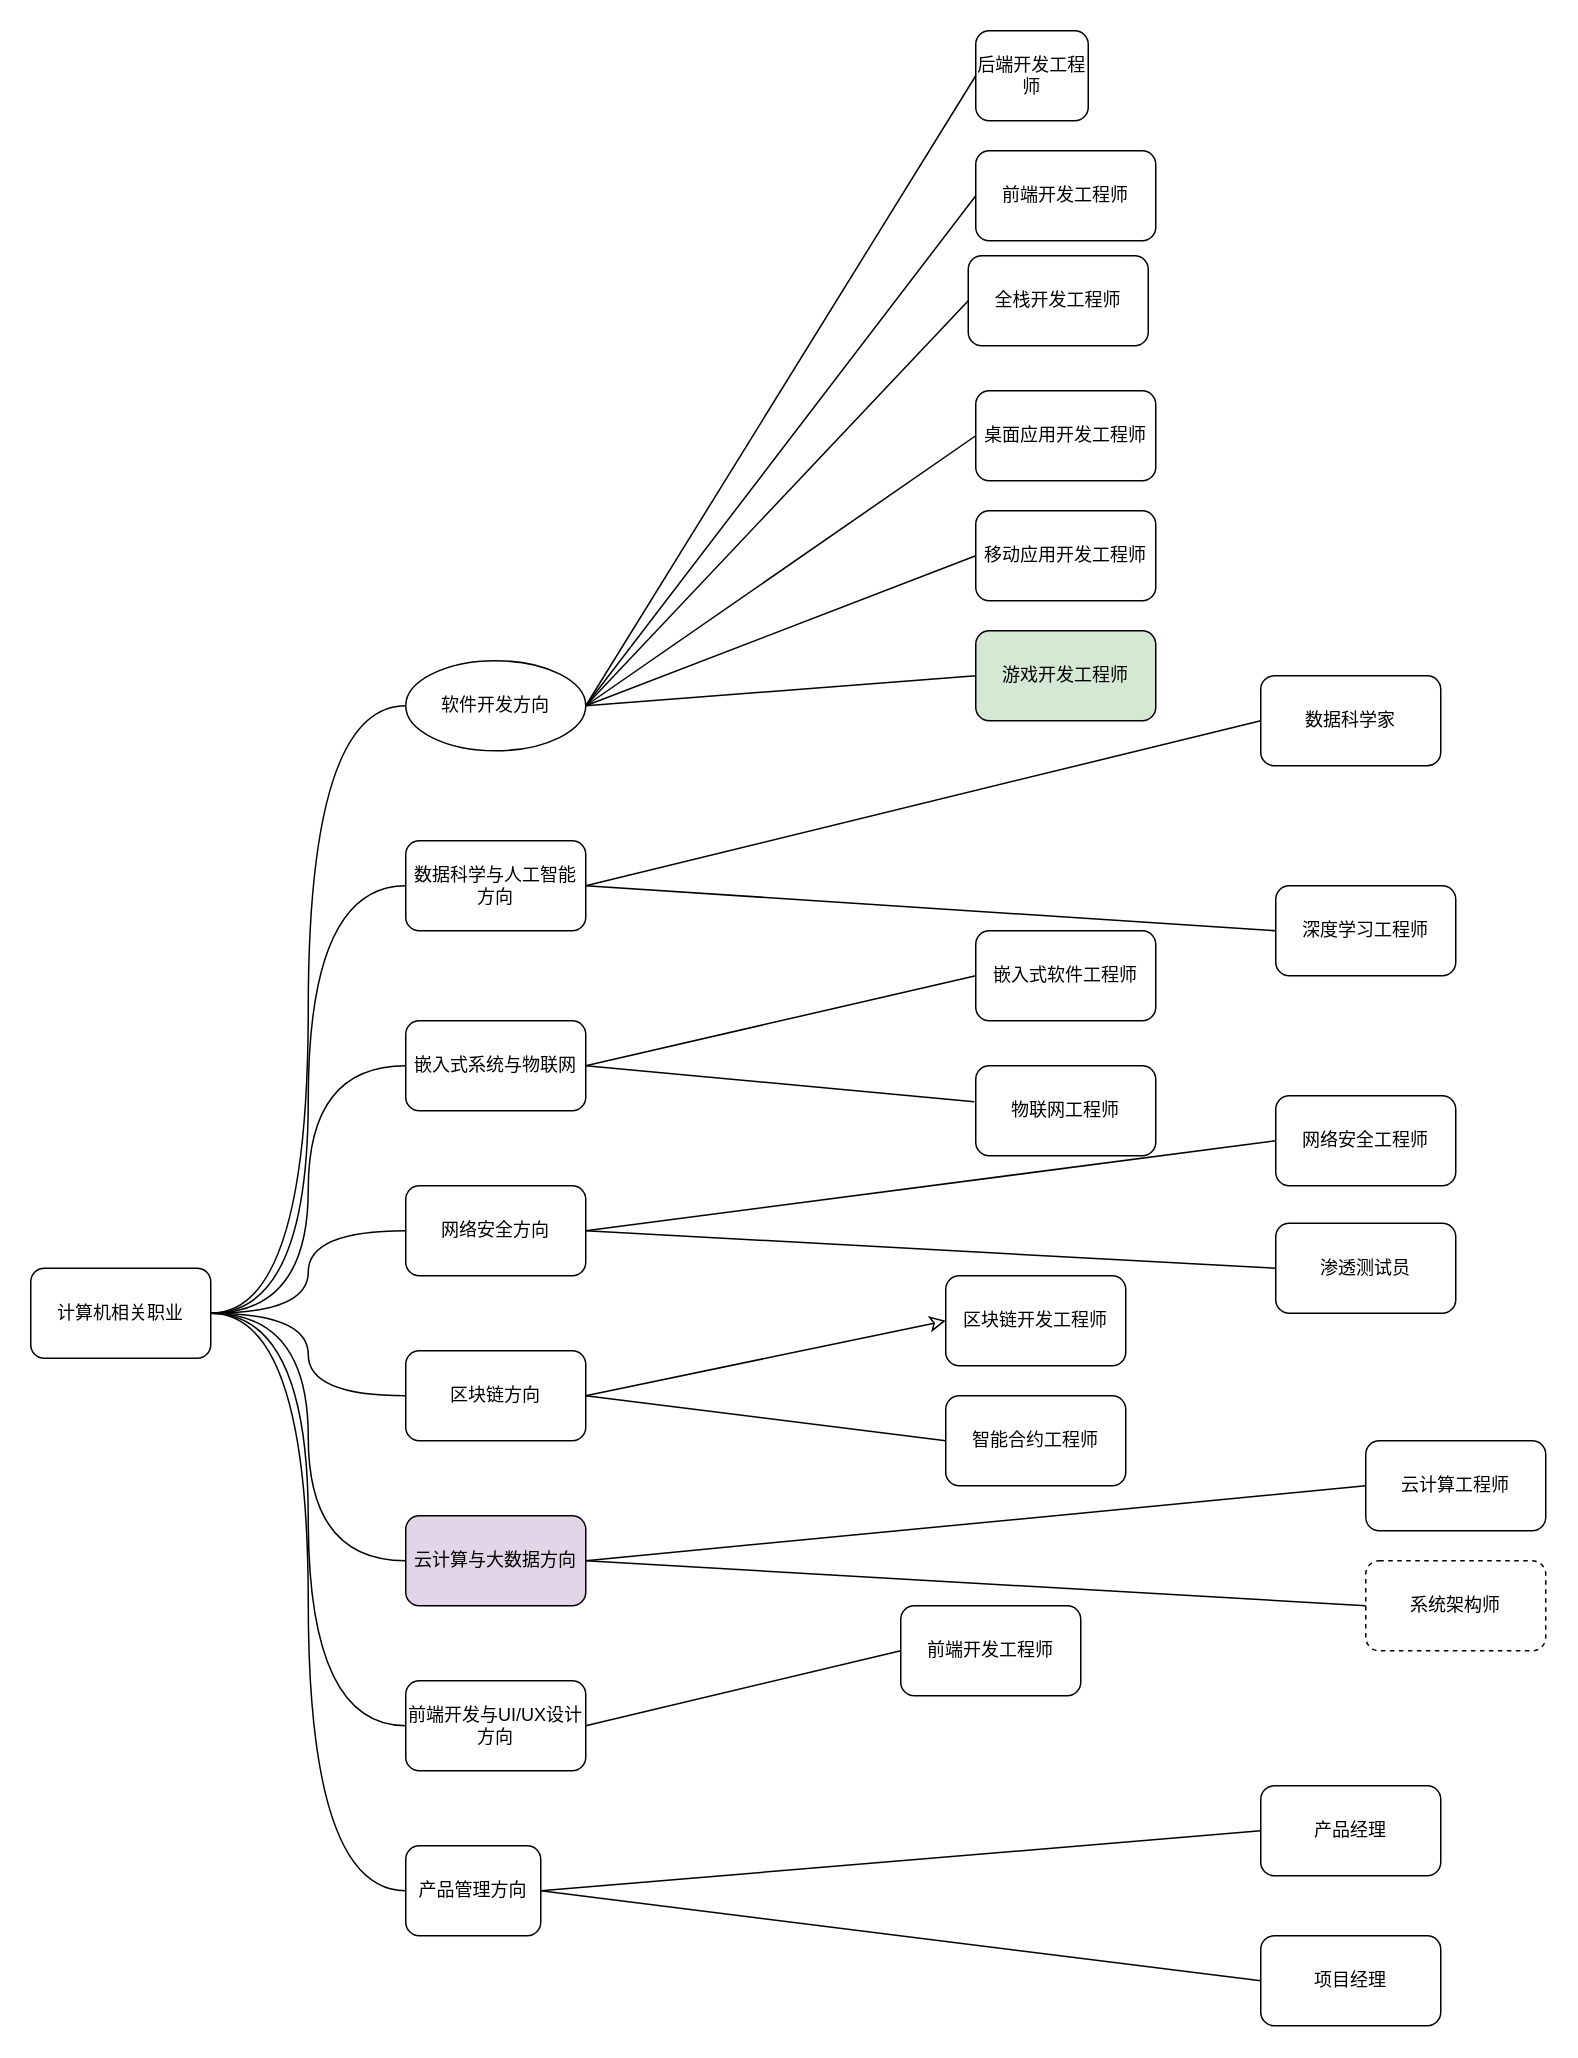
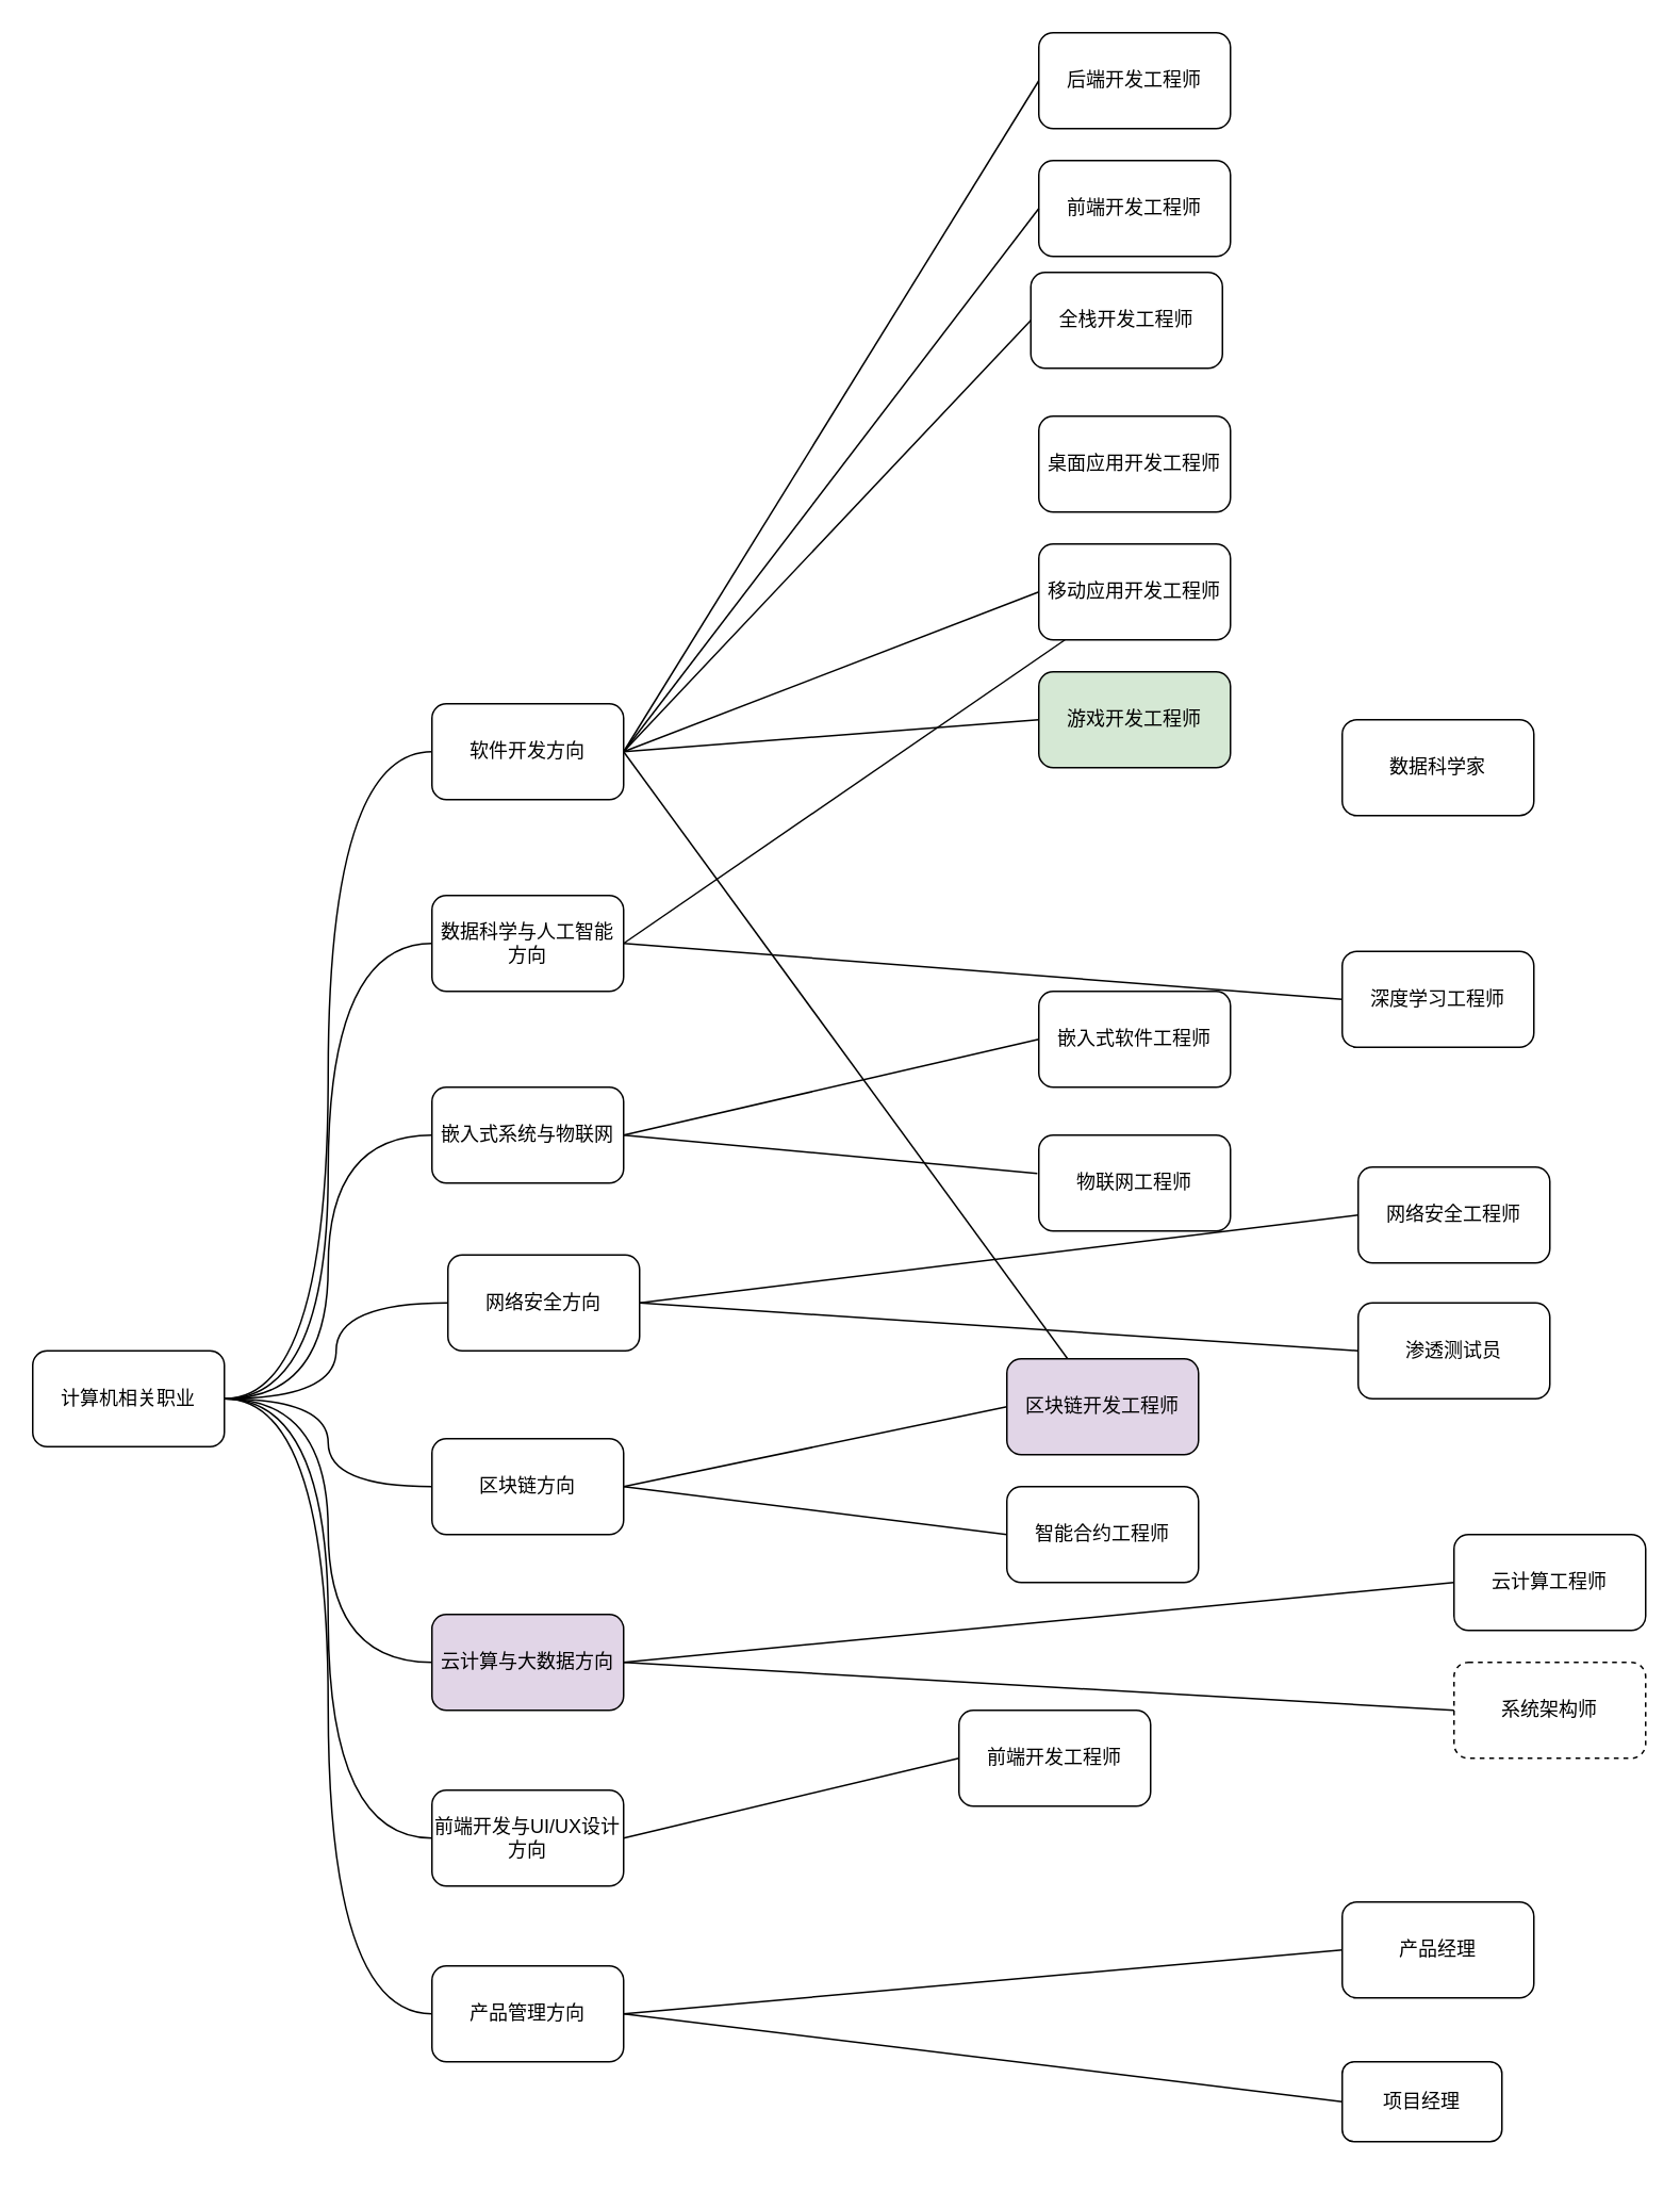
- <mxCell id="20" value="后端开发工程师" style="rounded=1;whiteSpace=wrap;html=1;" vertex="1" parent="1"><mxGeometry x="650" y="20" width="75" height="60" as="geometry" /></mxCell>
+ <mxCell id="20" value="后端开发工程师" style="rounded=1;whiteSpace=wrap;html=1;" vertex="1" parent="1"><mxGeometry x="650" y="20" width="120" height="60" as="geometry" /></mxCell>
- <mxCell id="27" style="edgeStyle=none;curved=1;rounded=0;orthogonalLoop=1;jettySize=auto;html=1;exitX=1;exitY=0.5;exitDx=0;exitDy=0;entryX=0;entryY=0.5;entryDx=0;entryDy=0;fontSize=12;startSize=8;endSize=8;endArrow=none;endFill=0;" edge="1" parent="1" source="5" target="23"><mxGeometry relative="1" as="geometry"><mxPoint x="410" y="490" as="sourcePoint" /><mxPoint x="670" y="70" as="targetPoint" /></mxGeometry></mxCell>
+ <mxCell id="27" style="edgeStyle=none;curved=1;rounded=0;orthogonalLoop=1;jettySize=auto;html=1;exitX=1;exitY=0.5;exitDx=0;exitDy=0;fontSize=12;startSize=8;endSize=8;endArrow=none;endFill=0;" edge="1" parent="1" source="5" target="43"><mxGeometry relative="1" as="geometry"><mxPoint x="410" y="490" as="sourcePoint" /><mxPoint x="670" y="70" as="targetPoint" /></mxGeometry></mxCell>
- <mxCell id="5" value="软件开发方向" style="ellipse;whiteSpace=wrap;html=1;" parent="1" vertex="1"><mxGeometry x="270" y="440" width="120" height="60" as="geometry" /></mxCell>
+ <mxCell id="5" value="软件开发方向" style="rounded=1;whiteSpace=wrap;html=1;" parent="1" vertex="1"><mxGeometry x="270" y="440" width="120" height="60" as="geometry" /></mxCell>
- <mxCell id="33" style="edgeStyle=none;curved=1;rounded=0;orthogonalLoop=1;jettySize=auto;html=1;exitX=1;exitY=0.5;exitDx=0;exitDy=0;entryX=0;entryY=0.5;entryDx=0;entryDy=0;fontSize=12;startSize=8;endSize=8;endArrow=none;endFill=0;" edge="1" parent="1" source="6" target="31"><mxGeometry relative="1" as="geometry"><mxPoint x="400" y="480" as="sourcePoint" /><mxPoint x="660" y="460" as="targetPoint" /></mxGeometry></mxCell>
+ <mxCell id="33" style="edgeStyle=none;curved=1;rounded=0;orthogonalLoop=1;jettySize=auto;html=1;exitX=1;exitY=0.5;exitDx=0;exitDy=0;fontSize=12;startSize=8;endSize=8;endArrow=none;endFill=0;" edge="1" parent="1" source="6" target="24"><mxGeometry relative="1" as="geometry"><mxPoint x="400" y="480" as="sourcePoint" /><mxPoint x="660" y="460" as="targetPoint" /></mxGeometry></mxCell>
- <mxCell id="32" value="深度学习工程师" style="rounded=1;whiteSpace=wrap;html=1;" vertex="1" parent="1"><mxGeometry x="850" y="590" width="120" height="60" as="geometry" /></mxCell>
+ <mxCell id="32" value="深度学习工程师" style="rounded=1;whiteSpace=wrap;html=1;" vertex="1" parent="1"><mxGeometry x="840" y="595" width="120" height="60" as="geometry" /></mxCell>
- <mxCell id="8" value="网络安全方向" style="rounded=1;whiteSpace=wrap;html=1;" vertex="1" parent="1"><mxGeometry x="270" y="790" width="120" height="60" as="geometry" /></mxCell>
+ <mxCell id="8" value="网络安全方向" style="rounded=1;whiteSpace=wrap;html=1;" vertex="1" parent="1"><mxGeometry x="280" y="785" width="120" height="60" as="geometry" /></mxCell>
- <mxCell id="43" value="区块链开发工程师" style="rounded=1;whiteSpace=wrap;html=1;" vertex="1" parent="1"><mxGeometry x="630" y="850" width="120" height="60" as="geometry" /></mxCell>
+ <mxCell id="43" value="区块链开发工程师" style="rounded=1;whiteSpace=wrap;html=1;fillColor=#e1d5e7;" vertex="1" parent="1"><mxGeometry x="630" y="850" width="120" height="60" as="geometry" /></mxCell>
- <mxCell id="45" style="edgeStyle=none;curved=1;rounded=0;orthogonalLoop=1;jettySize=auto;html=1;exitX=1;exitY=0.5;exitDx=0;exitDy=0;entryX=0;entryY=0.5;entryDx=0;entryDy=0;fontSize=12;startSize=8;endSize=8;endArrow=classic;endFill=0;" edge="1" parent="1" source="9" target="43"><mxGeometry relative="1" as="geometry"><mxPoint x="400" y="830" as="sourcePoint" /><mxPoint x="860" y="855" as="targetPoint" /></mxGeometry></mxCell>
+ <mxCell id="45" style="edgeStyle=none;curved=1;rounded=0;orthogonalLoop=1;jettySize=auto;html=1;exitX=1;exitY=0.5;exitDx=0;exitDy=0;entryX=0;entryY=0.5;entryDx=0;entryDy=0;fontSize=12;startSize=8;endSize=8;endArrow=none;endFill=0;" edge="1" parent="1" source="9" target="43"><mxGeometry relative="1" as="geometry"><mxPoint x="400" y="830" as="sourcePoint" /><mxPoint x="860" y="855" as="targetPoint" /></mxGeometry></mxCell>
- <mxCell id="12" value="产品管理方向" style="rounded=1;whiteSpace=wrap;html=1;" vertex="1" parent="1"><mxGeometry x="270" y="1230" width="90" height="60" as="geometry" /></mxCell>
+ <mxCell id="12" value="产品管理方向" style="rounded=1;whiteSpace=wrap;html=1;" vertex="1" parent="1"><mxGeometry x="270" y="1230" width="120" height="60" as="geometry" /></mxCell>
- <mxCell id="54" value="项目经理" style="rounded=1;whiteSpace=wrap;html=1;" vertex="1" parent="1"><mxGeometry x="840" y="1290" width="120" height="60" as="geometry" /></mxCell>
+ <mxCell id="54" value="项目经理" style="rounded=1;whiteSpace=wrap;html=1;" vertex="1" parent="1"><mxGeometry x="840" y="1290" width="100" height="50" as="geometry" /></mxCell>
